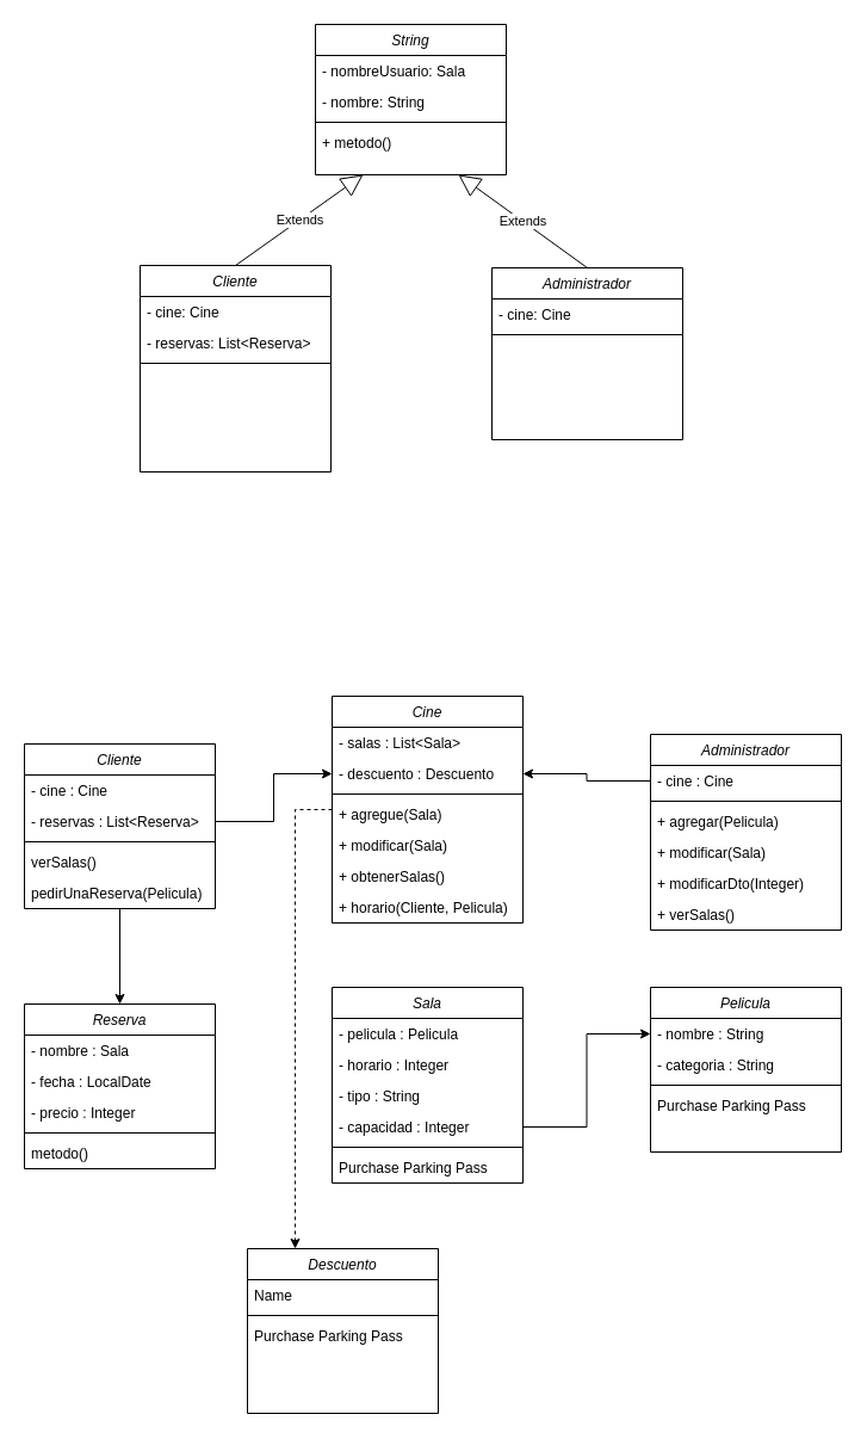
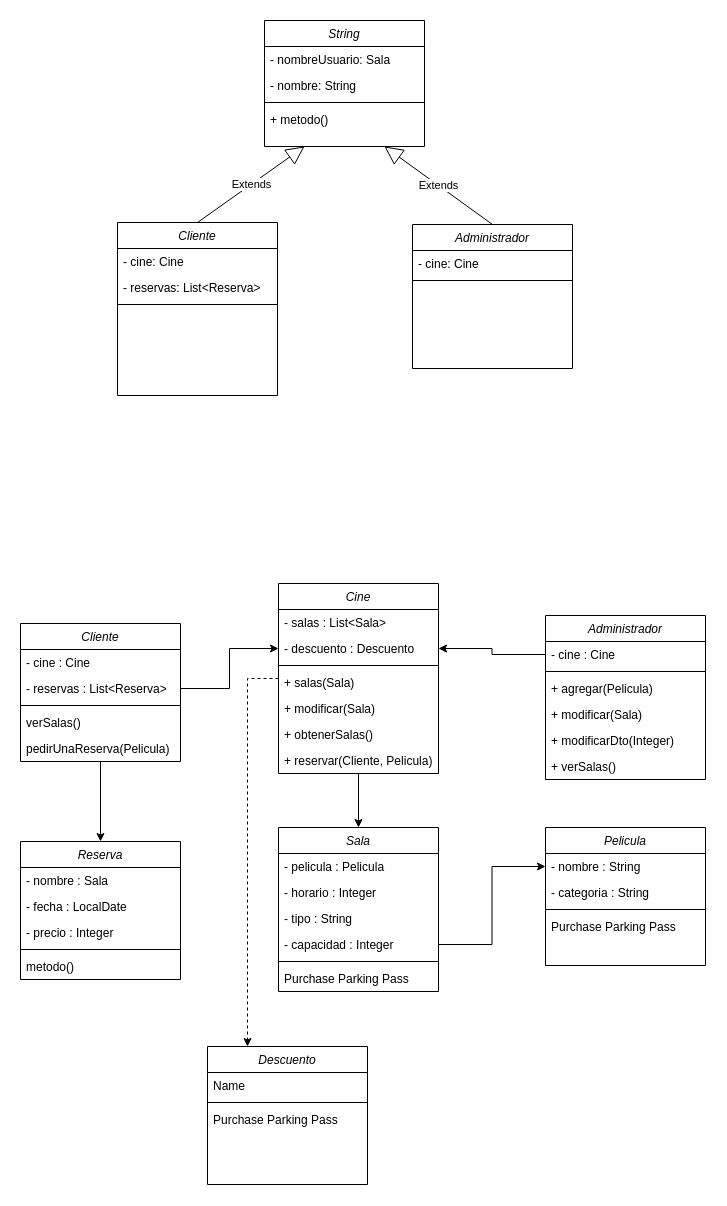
- <mxCell id="19" value="+ agregue(Sala)" style="text;align=left;verticalAlign=top;spacingLeft=4;spacingRight=4;overflow=hidden;rotatable=0;points=[[0,0.5],[1,0.5]];portConstraint=eastwest;" vertex="1" parent="15"><mxGeometry y="86" width="160" height="26" as="geometry" /></mxCell>
+ <mxCell id="19" value="+ salas(Sala)" style="text;align=left;verticalAlign=top;spacingLeft=4;spacingRight=4;overflow=hidden;rotatable=0;points=[[0,0.5],[1,0.5]];portConstraint=eastwest;" vertex="1" parent="15"><mxGeometry y="86" width="160" height="26" as="geometry" /></mxCell>
- <mxCell id="22" value="+ horario(Cliente, Pelicula)" style="text;align=left;verticalAlign=top;spacingLeft=4;spacingRight=4;overflow=hidden;rotatable=0;points=[[0,0.5],[1,0.5]];portConstraint=eastwest;" vertex="1" parent="15"><mxGeometry y="164" width="160" height="26" as="geometry" /></mxCell>
+ <mxCell id="22" value="+ reservar(Cliente, Pelicula)" style="text;align=left;verticalAlign=top;spacingLeft=4;spacingRight=4;overflow=hidden;rotatable=0;points=[[0,0.5],[1,0.5]];portConstraint=eastwest;" vertex="1" parent="15"><mxGeometry y="164" width="160" height="26" as="geometry" /></mxCell>
+ <mxCell id="13" style="edgeStyle=orthogonalEdgeStyle;rounded=0;orthogonalLoop=1;jettySize=auto;html=1;entryX=0.5;entryY=0;entryDx=0;entryDy=0;" edge="1" parent="1" source="15" target="23"><mxGeometry relative="1" as="geometry" /></mxCell>
